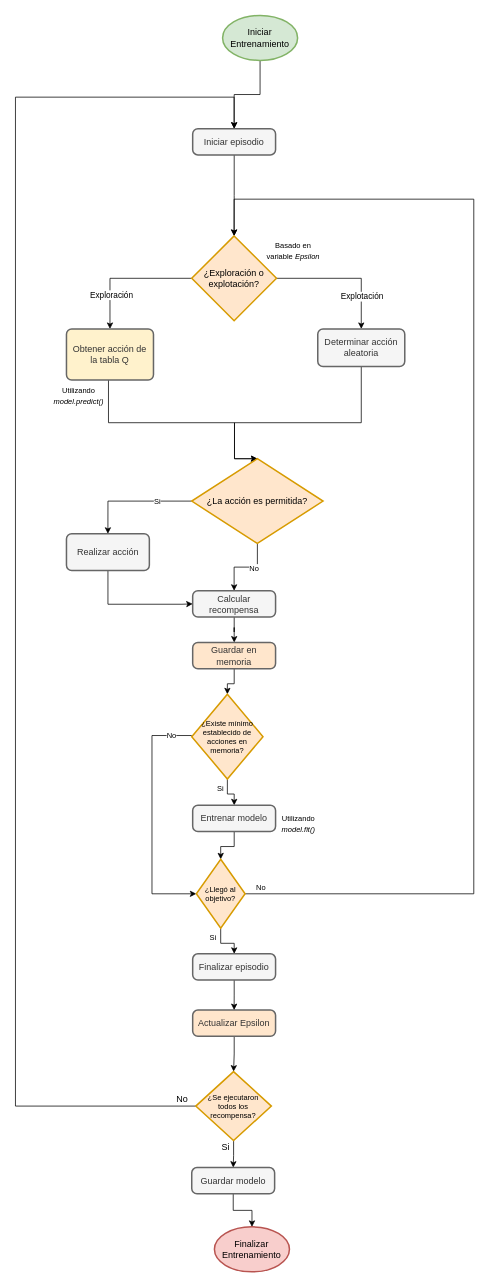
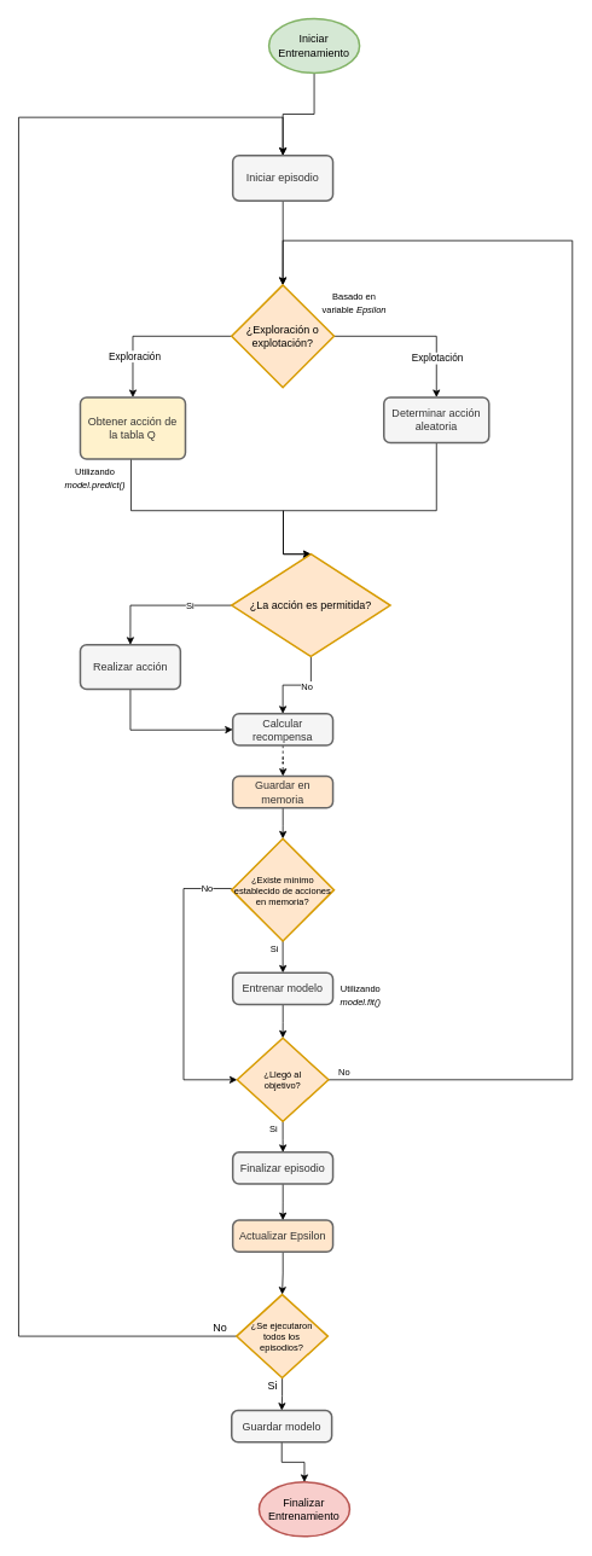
- <mxCell id="42" value="&lt;font style=&quot;font-size: 12px;&quot;&gt;Iniciar episodio&lt;br&gt;&lt;/font&gt;" style="rounded=1;whiteSpace=wrap;html=1;absoluteArcSize=1;arcSize=14;strokeWidth=2;fillColor=#f5f5f5;fontColor=#333333;strokeColor=#666666;" vertex="1" parent="1"><mxGeometry x="256.25" y="171" width="110.5" height="35" as="geometry" /></mxCell>
+ <mxCell id="42" value="&lt;font style=&quot;font-size: 12px;&quot;&gt;Iniciar episodio&lt;br&gt;&lt;/font&gt;" style="rounded=1;whiteSpace=wrap;html=1;absoluteArcSize=1;arcSize=14;strokeWidth=2;fillColor=#f5f5f5;fontColor=#333333;strokeColor=#666666;" vertex="1" parent="1"><mxGeometry x="256.25" y="171" width="110.5" height="50" as="geometry" /></mxCell>
- <mxCell id="20" style="edgeStyle=orthogonalEdgeStyle;rounded=0;orthogonalLoop=1;jettySize=auto;html=1;fontSize=12;" edge="1" parent="1" source="21" target="23"><mxGeometry relative="1" as="geometry" /></mxCell>
+ <mxCell id="20" style="edgeStyle=orthogonalEdgeStyle;rounded=0;orthogonalLoop=1;jettySize=auto;html=1;fontSize=12;dashed=1;" edge="1" parent="1" source="21" target="23"><mxGeometry relative="1" as="geometry" /></mxCell>
- <mxCell id="28" value="¿Existe mínimo establecido de acciones en memoria?" style="strokeWidth=2;html=1;shape=mxgraph.flowchart.decision;whiteSpace=wrap;fillColor=#ffe6cc;strokeColor=#d79b00;labelPosition=center;verticalLabelPosition=middle;align=center;verticalAlign=middle;fontSize=10;" vertex="1" parent="1"><mxGeometry x="255" y="925" width="95" height="113" as="geometry" /></mxCell>
+ <mxCell id="28" value="¿Existe mínimo establecido de acciones en memoria?" style="strokeWidth=2;html=1;shape=mxgraph.flowchart.decision;whiteSpace=wrap;fillColor=#ffe6cc;strokeColor=#d79b00;labelPosition=center;verticalLabelPosition=middle;align=center;verticalAlign=middle;fontSize=10;" vertex="1" parent="1"><mxGeometry x="255" y="925" width="113" height="113" as="geometry" /></mxCell>
- <mxCell id="38" value="¿Llegó al &lt;br&gt;objetivo?" style="strokeWidth=2;html=1;shape=mxgraph.flowchart.decision;whiteSpace=wrap;fillColor=#ffe6cc;strokeColor=#d79b00;labelPosition=center;verticalLabelPosition=middle;align=center;verticalAlign=middle;fontSize=10;" vertex="1" parent="1"><mxGeometry x="261.13" y="1145" width="65" height="92" as="geometry" /></mxCell>
+ <mxCell id="38" value="¿Llegó al &lt;br&gt;objetivo?" style="strokeWidth=2;html=1;shape=mxgraph.flowchart.decision;whiteSpace=wrap;fillColor=#ffe6cc;strokeColor=#d79b00;labelPosition=center;verticalLabelPosition=middle;align=center;verticalAlign=middle;fontSize=10;" vertex="1" parent="1"><mxGeometry x="261.13" y="1145" width="100.75" height="92" as="geometry" /></mxCell>
- <mxCell id="46" value="¿Se ejecutaron &lt;br&gt;todos los &lt;br&gt;recompensa?" style="strokeWidth=2;html=1;shape=mxgraph.flowchart.decision;whiteSpace=wrap;fillColor=#ffe6cc;strokeColor=#d79b00;labelPosition=center;verticalLabelPosition=middle;align=center;verticalAlign=middle;fontSize=10;" vertex="1" parent="1"><mxGeometry x="260.38" y="1428" width="100.75" height="92" as="geometry" /></mxCell>
+ <mxCell id="46" value="¿Se ejecutaron &lt;br&gt;todos los &lt;br&gt;episodios?" style="strokeWidth=2;html=1;shape=mxgraph.flowchart.decision;whiteSpace=wrap;fillColor=#ffe6cc;strokeColor=#d79b00;labelPosition=center;verticalLabelPosition=middle;align=center;verticalAlign=middle;fontSize=10;" vertex="1" parent="1"><mxGeometry x="260.38" y="1428" width="100.75" height="92" as="geometry" /></mxCell>
